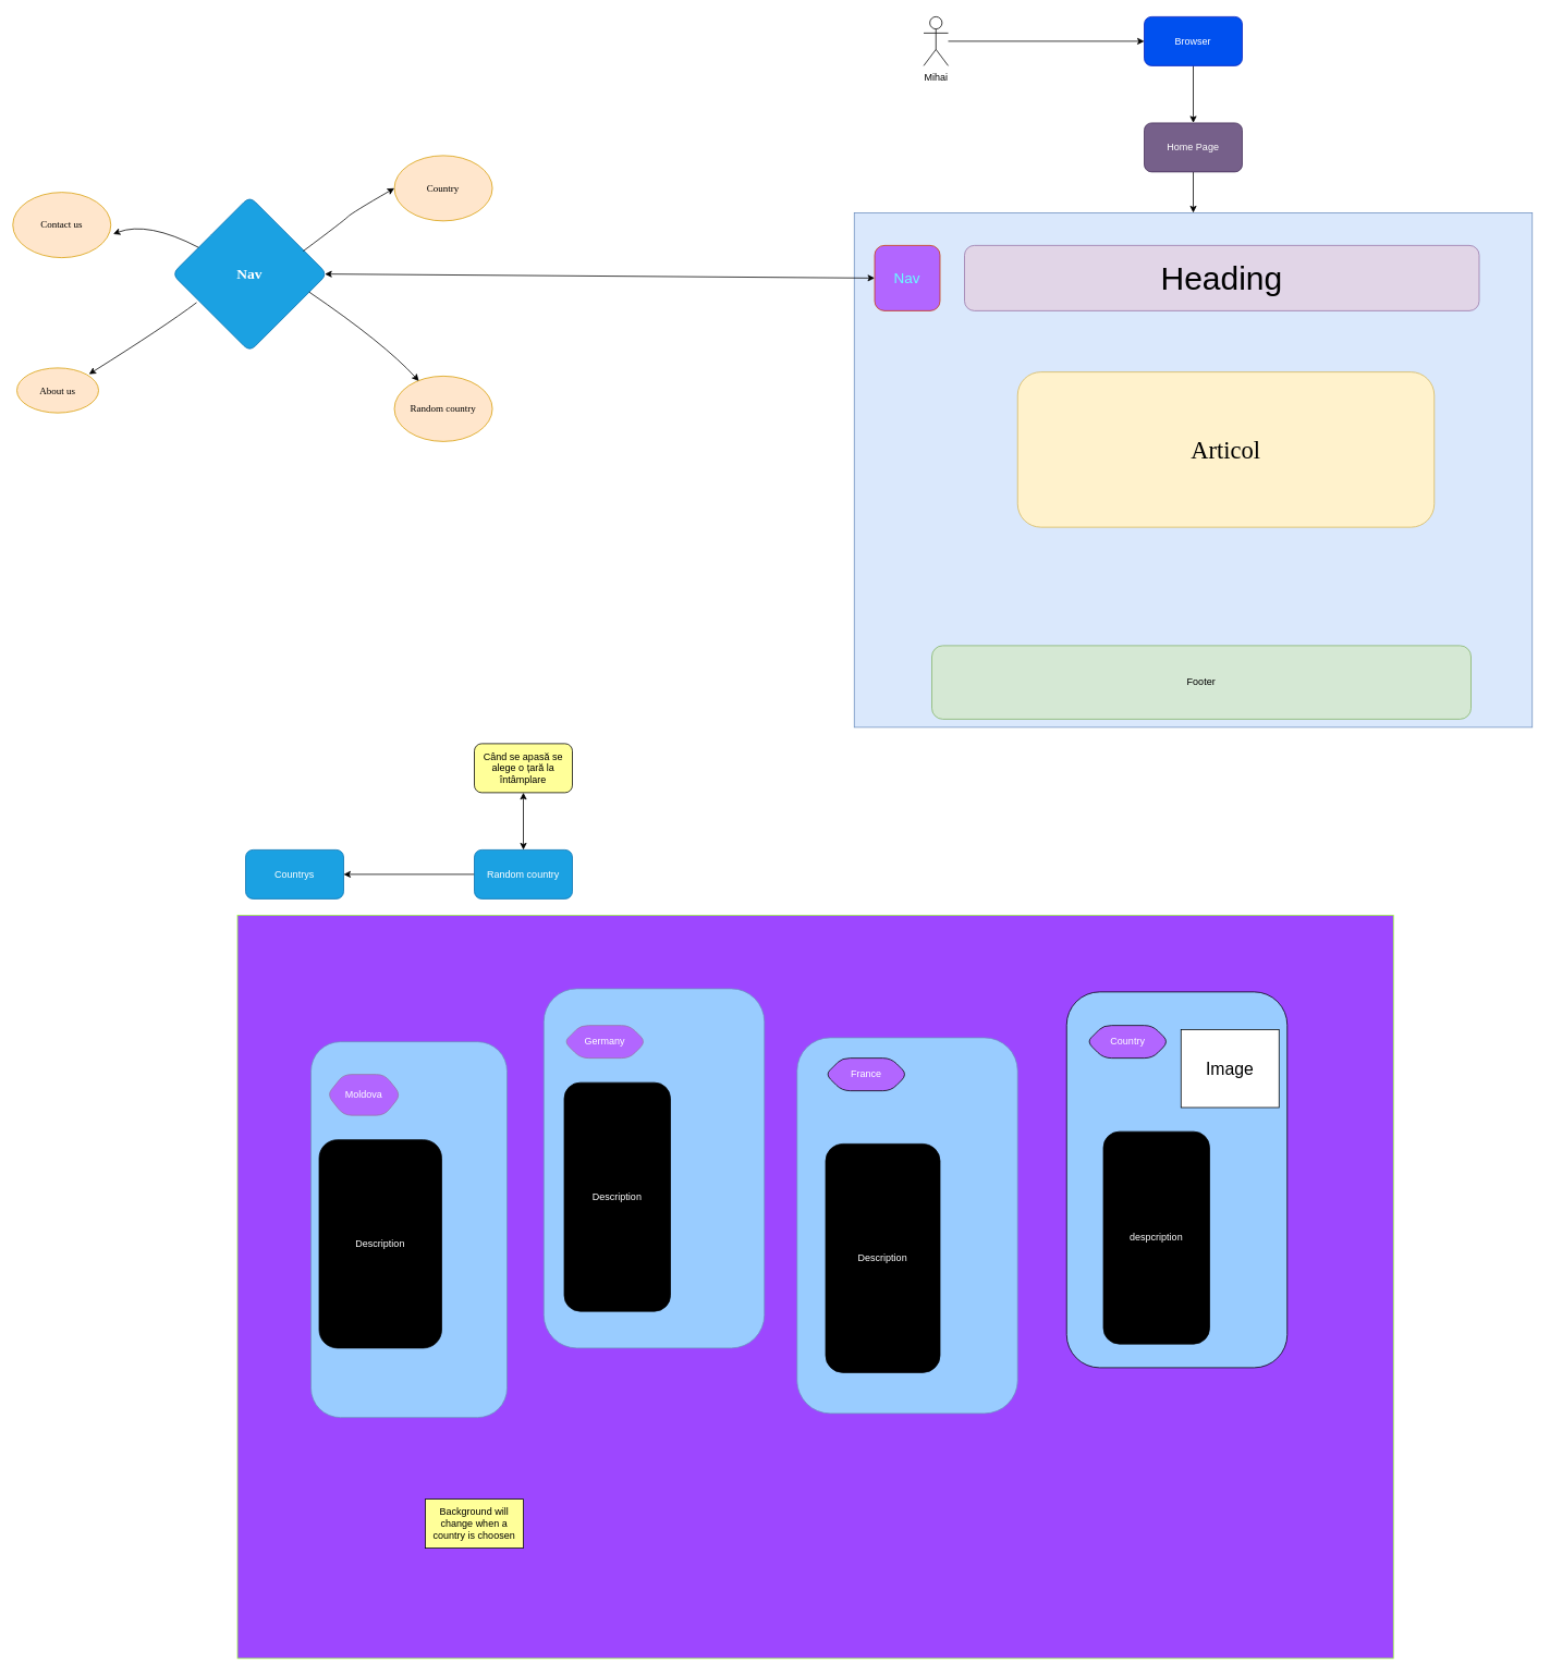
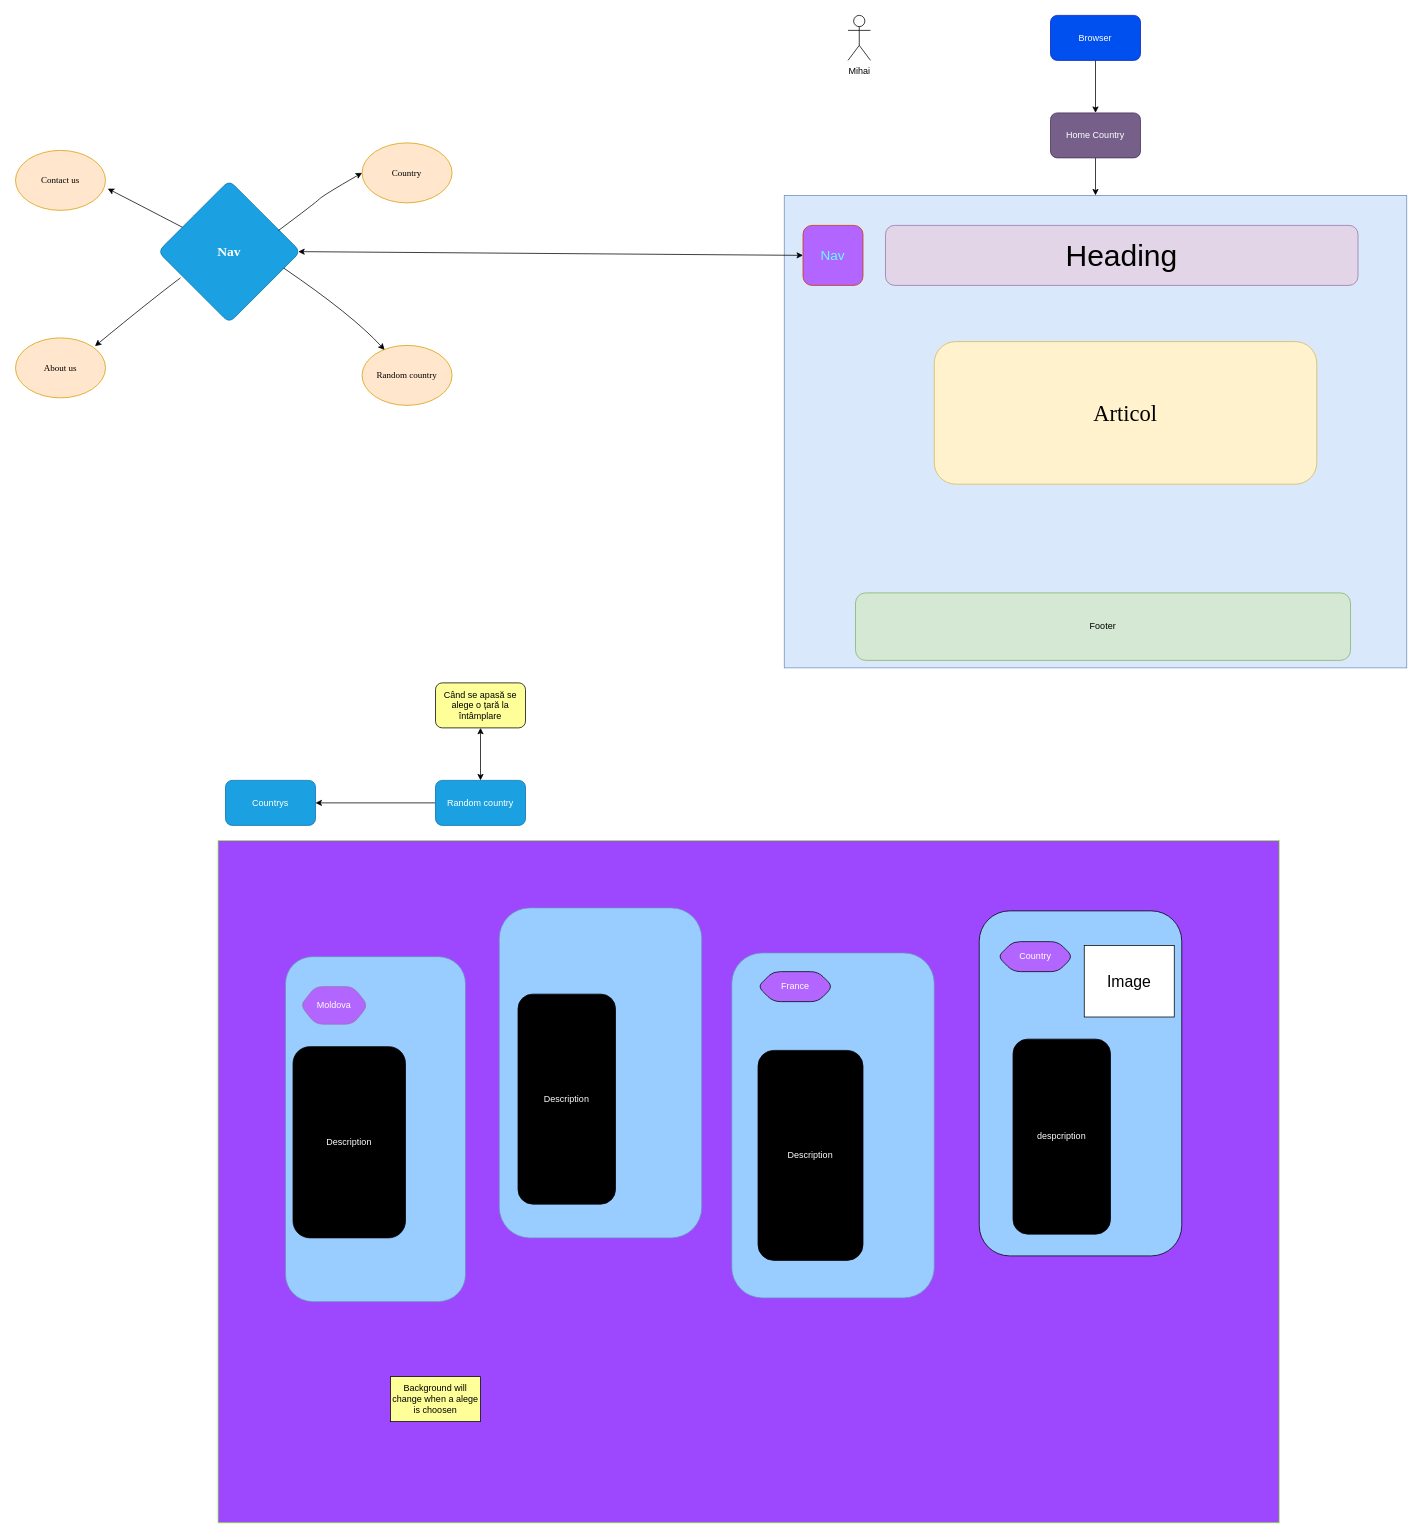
- <mxCell id="3" style="edgeStyle=orthogonalEdgeStyle;curved=0;rounded=1;sketch=0;orthogonalLoop=1;jettySize=auto;html=1;" parent="1" source="4" target="6" edge="1"><mxGeometry relative="1" as="geometry" /></mxCell>
- <mxCell id="8" value="Home Page" style="rounded=1;whiteSpace=wrap;html=1;sketch=0;fillColor=#76608a;strokeColor=#432D57;fontColor=#ffffff;" parent="1" vertex="1"><mxGeometry x="1400" y="150" width="120" height="60" as="geometry" /></mxCell>
+ <mxCell id="8" value="Home Country" style="rounded=1;whiteSpace=wrap;html=1;sketch=0;fillColor=#76608a;strokeColor=#432D57;fontColor=#ffffff;" parent="1" vertex="1"><mxGeometry x="1400" y="150" width="120" height="60" as="geometry" /></mxCell>
- <mxCell id="36" value="Contact us" style="ellipse;whiteSpace=wrap;html=1;rounded=1;fontFamily=Verdana;fillColor=#ffe6cc;strokeColor=#d79b00;" parent="1" vertex="1"><mxGeometry x="15" y="235" width="120" height="80" as="geometry" /></mxCell>
+ <mxCell id="36" value="Contact us" style="ellipse;whiteSpace=wrap;html=1;rounded=1;fontFamily=Verdana;fillColor=#ffe6cc;strokeColor=#d79b00;" parent="1" vertex="1"><mxGeometry x="20" y="200" width="120" height="80" as="geometry" /></mxCell>
- <mxCell id="38" value="About us" style="ellipse;whiteSpace=wrap;html=1;rounded=1;fontFamily=Verdana;fillColor=#ffe6cc;strokeColor=#d79b00;" parent="1" vertex="1"><mxGeometry x="20" y="450" width="100" height="55" as="geometry" /></mxCell>
+ <mxCell id="38" value="About us" style="ellipse;whiteSpace=wrap;html=1;rounded=1;fontFamily=Verdana;fillColor=#ffe6cc;strokeColor=#d79b00;" parent="1" vertex="1"><mxGeometry x="20" y="450" width="120" height="80" as="geometry" /></mxCell>
- <mxCell id="15" value="Germany" style="shape=hexagon;perimeter=hexagonPerimeter2;whiteSpace=wrap;html=1;fixedSize=1;rounded=1;sketch=0;fillColor=#B266FF;strokeColor=#9673a6;fontColor=#FFFFFF;" parent="1" vertex="1"><mxGeometry x="690" y="1255" width="100" height="40" as="geometry" /></mxCell>
- <mxCell id="26" value="Background will change when a country is choosen" style="rounded=0;whiteSpace=wrap;html=1;fillColor=#FFFF99;strokeColor=#000000;" parent="1" vertex="1"><mxGeometry x="520" y="1835" width="120" height="60" as="geometry" /></mxCell>
+ <mxCell id="26" value="Background will change when a alege is choosen" style="rounded=0;whiteSpace=wrap;html=1;fillColor=#FFFF99;strokeColor=#000000;" parent="1" vertex="1"><mxGeometry x="520" y="1835" width="120" height="60" as="geometry" /></mxCell>
